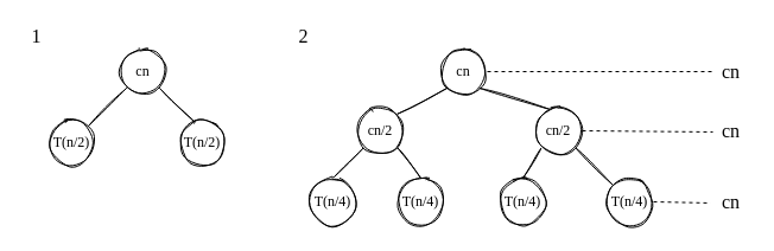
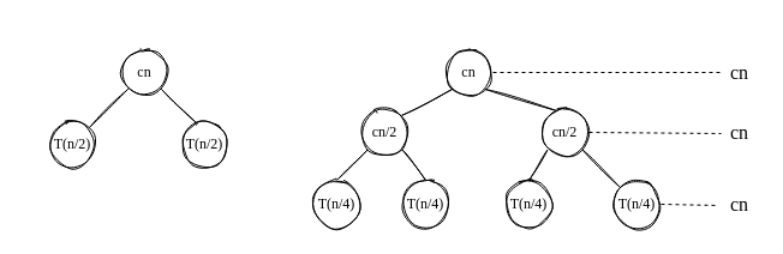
- <mxCell id="7" value="1" style="text;html=1;align=center;verticalAlign=middle;resizable=0;points=[];autosize=1;fontSize=16;fontFamily=Comic Sans MS;" vertex="1" parent="1"><mxGeometry x="20" y="20" width="20" height="20" as="geometry" /></mxCell>
- <mxCell id="8" value="2" style="text;html=1;align=center;verticalAlign=middle;resizable=0;points=[];autosize=1;fontSize=16;fontFamily=Comic Sans MS;" vertex="1" parent="1"><mxGeometry x="240" y="20" width="30" height="20" as="geometry" /></mxCell>
